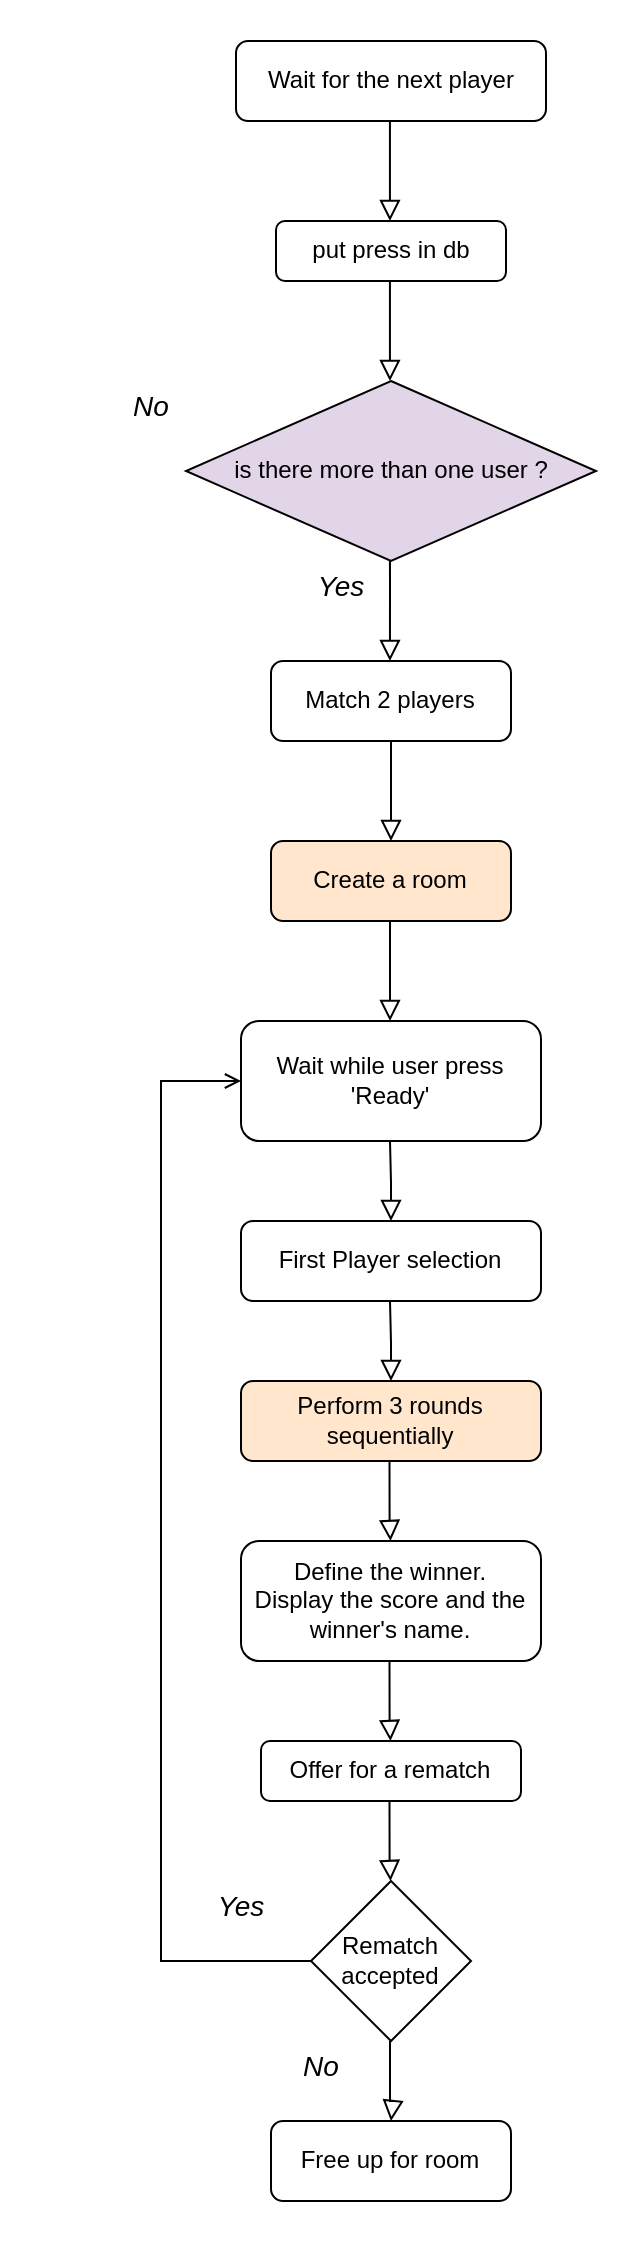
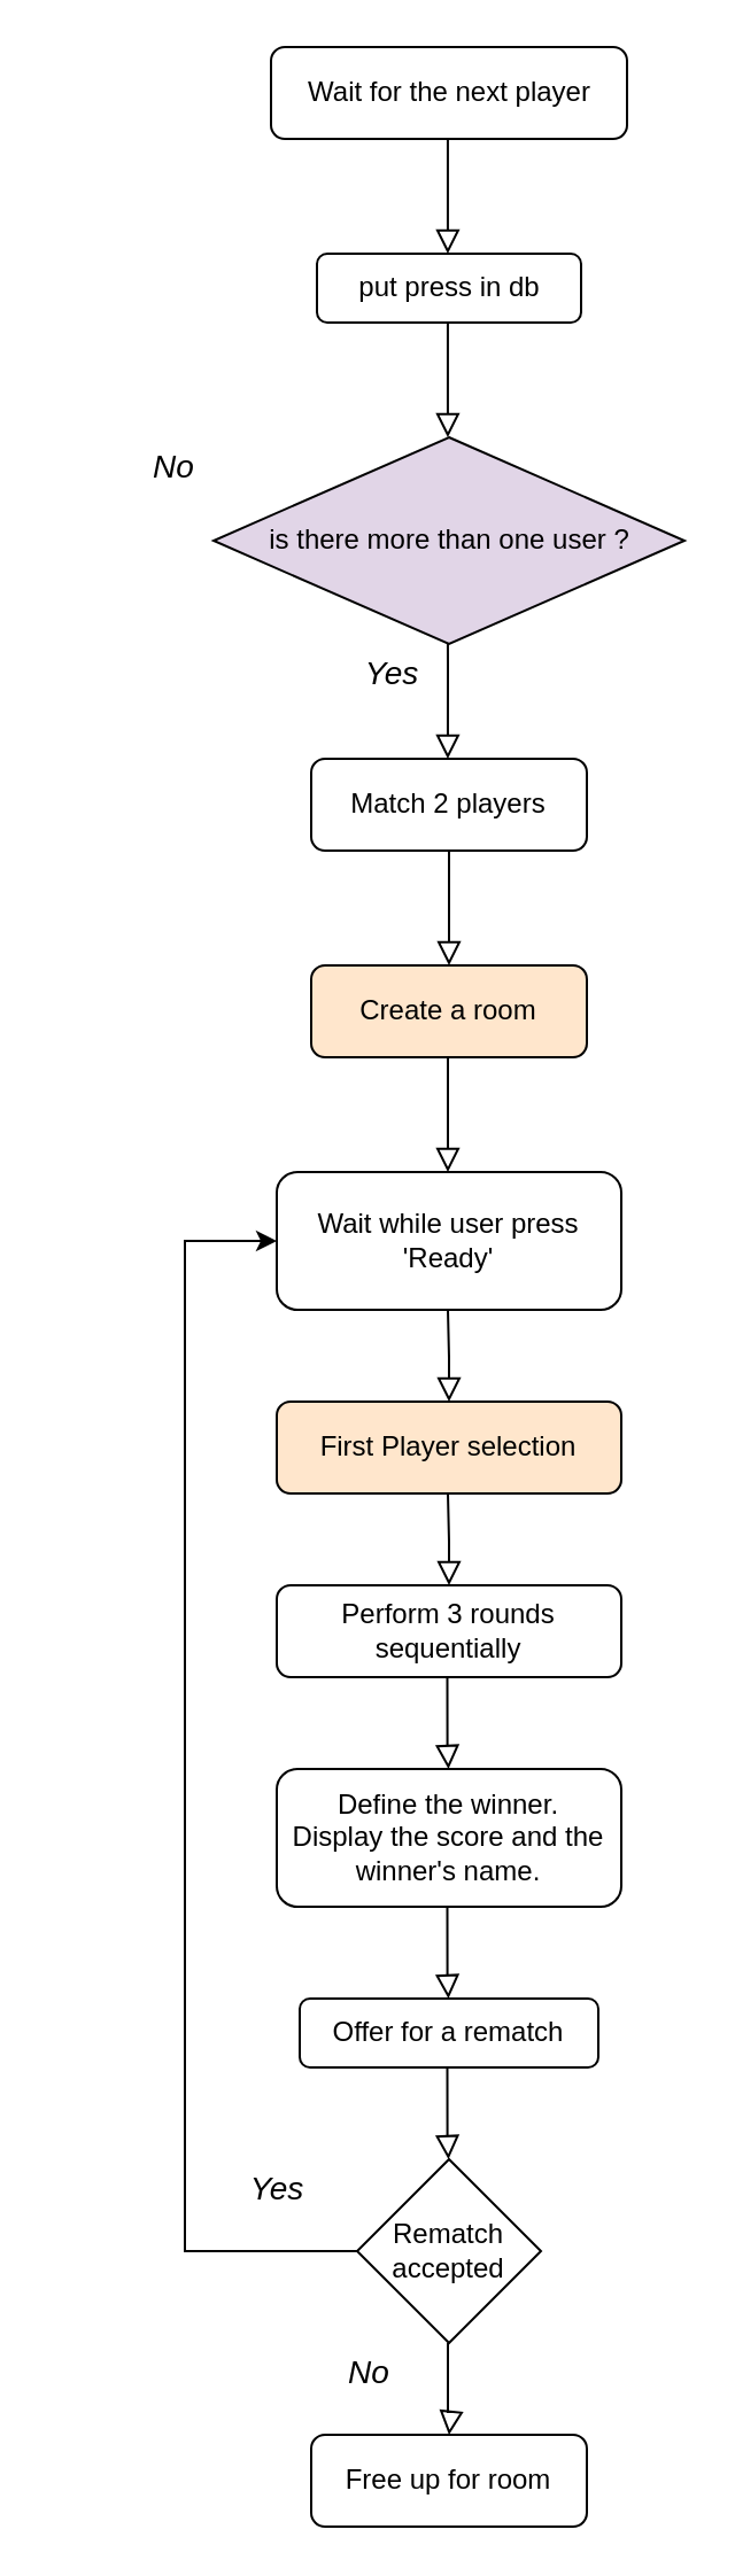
- <mxCell id="17" value="" style="endArrow=open;html=1;rounded=0;exitX=0;exitY=0.5;exitDx=0;exitDy=0;entryX=0;entryY=0.5;entryDx=0;entryDy=0;" parent="1" source="15" target="5" edge="1"><mxGeometry width="50" height="50" relative="1" as="geometry"><mxPoint x="430" y="770" as="sourcePoint" /><mxPoint x="80" y="530" as="targetPoint" /><Array as="points"><mxPoint x="80" y="980" /><mxPoint x="80" y="540" /></Array></mxGeometry></mxCell>
+ <mxCell id="17" value="" style="endArrow=classic;html=1;rounded=0;exitX=0;exitY=0.5;exitDx=0;exitDy=0;entryX=0;entryY=0.5;entryDx=0;entryDy=0;" parent="1" source="15" target="5" edge="1"><mxGeometry width="50" height="50" relative="1" as="geometry"><mxPoint x="430" y="770" as="sourcePoint" /><mxPoint x="80" y="530" as="targetPoint" /><Array as="points"><mxPoint x="80" y="980" /><mxPoint x="80" y="540" /></Array></mxGeometry></mxCell>
- <mxCell id="6" value="First Player selection" style="rounded=1;whiteSpace=wrap;html=1;fontSize=12;glass=0;strokeWidth=1;shadow=0;" parent="1" vertex="1"><mxGeometry x="120" y="610" width="150" height="40" as="geometry" /></mxCell>
+ <mxCell id="6" value="First Player selection" style="rounded=1;whiteSpace=wrap;html=1;fontSize=12;glass=0;strokeWidth=1;shadow=0;fillColor=#ffe6cc;" parent="1" vertex="1"><mxGeometry x="120" y="610" width="150" height="40" as="geometry" /></mxCell>
- <mxCell id="9" value="Perform 3 rounds sequentially" style="rounded=1;whiteSpace=wrap;html=1;fontSize=12;glass=0;strokeWidth=1;shadow=0;fillColor=#ffe6cc;" parent="1" vertex="1"><mxGeometry x="120" y="690" width="150" height="40" as="geometry" /></mxCell>
+ <mxCell id="9" value="Perform 3 rounds sequentially" style="rounded=1;whiteSpace=wrap;html=1;fontSize=12;glass=0;strokeWidth=1;shadow=0;" parent="1" vertex="1"><mxGeometry x="120" y="690" width="150" height="40" as="geometry" /></mxCell>
